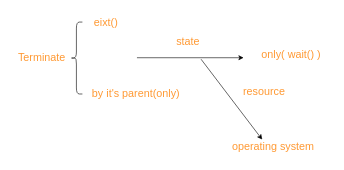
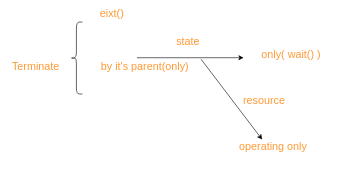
- <mxCell id="4" value="eixt()" style="text;html=1;align=center;verticalAlign=middle;resizable=0;points=[];autosize=1;strokeColor=none;fillColor=none;fontSize=18;fontColor=#FF9933;" vertex="1" parent="1"><mxGeometry x="147" y="20" width="58" height="34" as="geometry" /></mxCell>
+ <mxCell id="4" value="eixt()" style="text;html=1;align=center;verticalAlign=middle;resizable=0;points=[];autosize=1;strokeColor=none;fillColor=none;fontSize=18;fontColor=#FF9933;" vertex="1" parent="1"><mxGeometry x="157" y="5" width="58" height="34" as="geometry" /></mxCell>
- <mxCell id="2" value="&lt;font color=&quot;#ff9933&quot; style=&quot;font-size: 18px;&quot;&gt;Terminate&lt;/font&gt;" style="text;html=1;align=center;verticalAlign=middle;resizable=0;points=[];autosize=1;strokeColor=none;fillColor=none;" vertex="1" parent="1"><mxGeometry x="20" y="79" width="97" height="34" as="geometry" /></mxCell>
+ <mxCell id="2" value="&lt;font color=&quot;#ff9933&quot; style=&quot;font-size: 18px;&quot;&gt;Terminate&lt;/font&gt;" style="text;html=1;align=center;verticalAlign=middle;resizable=0;points=[];autosize=1;strokeColor=none;fillColor=none;" vertex="1" parent="1"><mxGeometry x="10" y="94" width="97" height="34" as="geometry" /></mxCell>
- <mxCell id="10" value="resource" style="text;html=1;align=center;verticalAlign=middle;resizable=0;points=[];autosize=1;strokeColor=none;fillColor=none;fontSize=18;fontColor=#FF9933;" vertex="1" parent="1"><mxGeometry x="396" y="135" width="88" height="34" as="geometry" /></mxCell>
+ <mxCell id="10" value="resource" style="text;html=1;align=center;verticalAlign=middle;resizable=0;points=[];autosize=1;strokeColor=none;fillColor=none;fontSize=18;fontColor=#FF9933;" vertex="1" parent="1"><mxGeometry x="396" y="150" width="88" height="34" as="geometry" /></mxCell>
- <mxCell id="5" value="by it's parent(only)" style="text;html=1;align=center;verticalAlign=middle;resizable=0;points=[];autosize=1;strokeColor=none;fillColor=none;fontSize=18;fontColor=#FF9933;" vertex="1" parent="1"><mxGeometry x="143" y="138" width="165" height="34" as="geometry" /></mxCell>
+ <mxCell id="5" value="by it's parent(only)" style="text;html=1;align=center;verticalAlign=middle;resizable=0;points=[];autosize=1;strokeColor=none;fillColor=none;fontSize=18;fontColor=#FF9933;" vertex="1" parent="1"><mxGeometry x="158" y="93" width="165" height="34" as="geometry" /></mxCell>
- <mxCell id="11" value="operating system" style="text;html=1;align=center;verticalAlign=middle;resizable=0;points=[];autosize=1;strokeColor=none;fillColor=none;fontSize=18;fontColor=#FF9933;" vertex="1" parent="1"><mxGeometry x="377" y="227" width="155" height="34" as="geometry" /></mxCell>
+ <mxCell id="11" value="operating only" style="text;html=1;align=center;verticalAlign=middle;resizable=0;points=[];autosize=1;strokeColor=none;fillColor=none;fontSize=18;fontColor=#FF9933;" vertex="1" parent="1"><mxGeometry x="377" y="227" width="155" height="34" as="geometry" /></mxCell>
